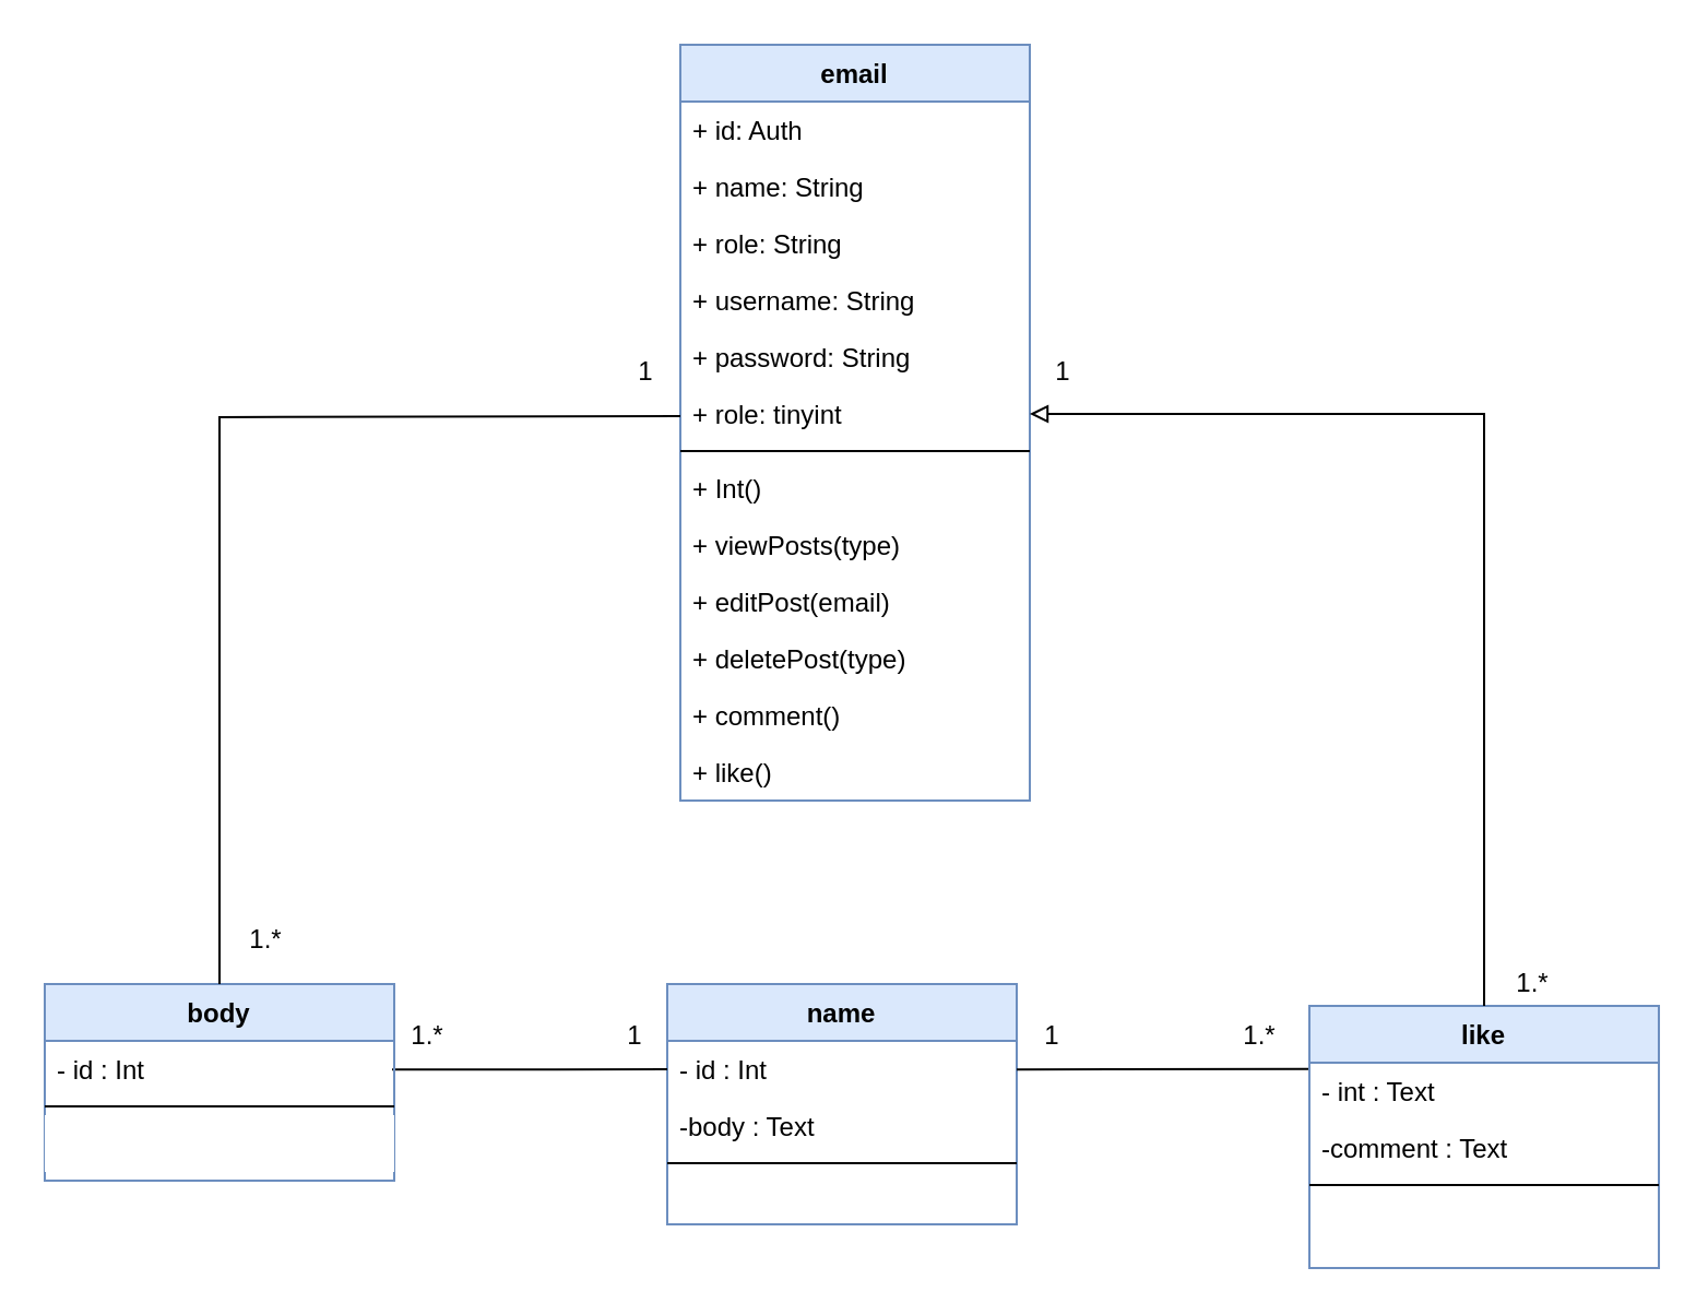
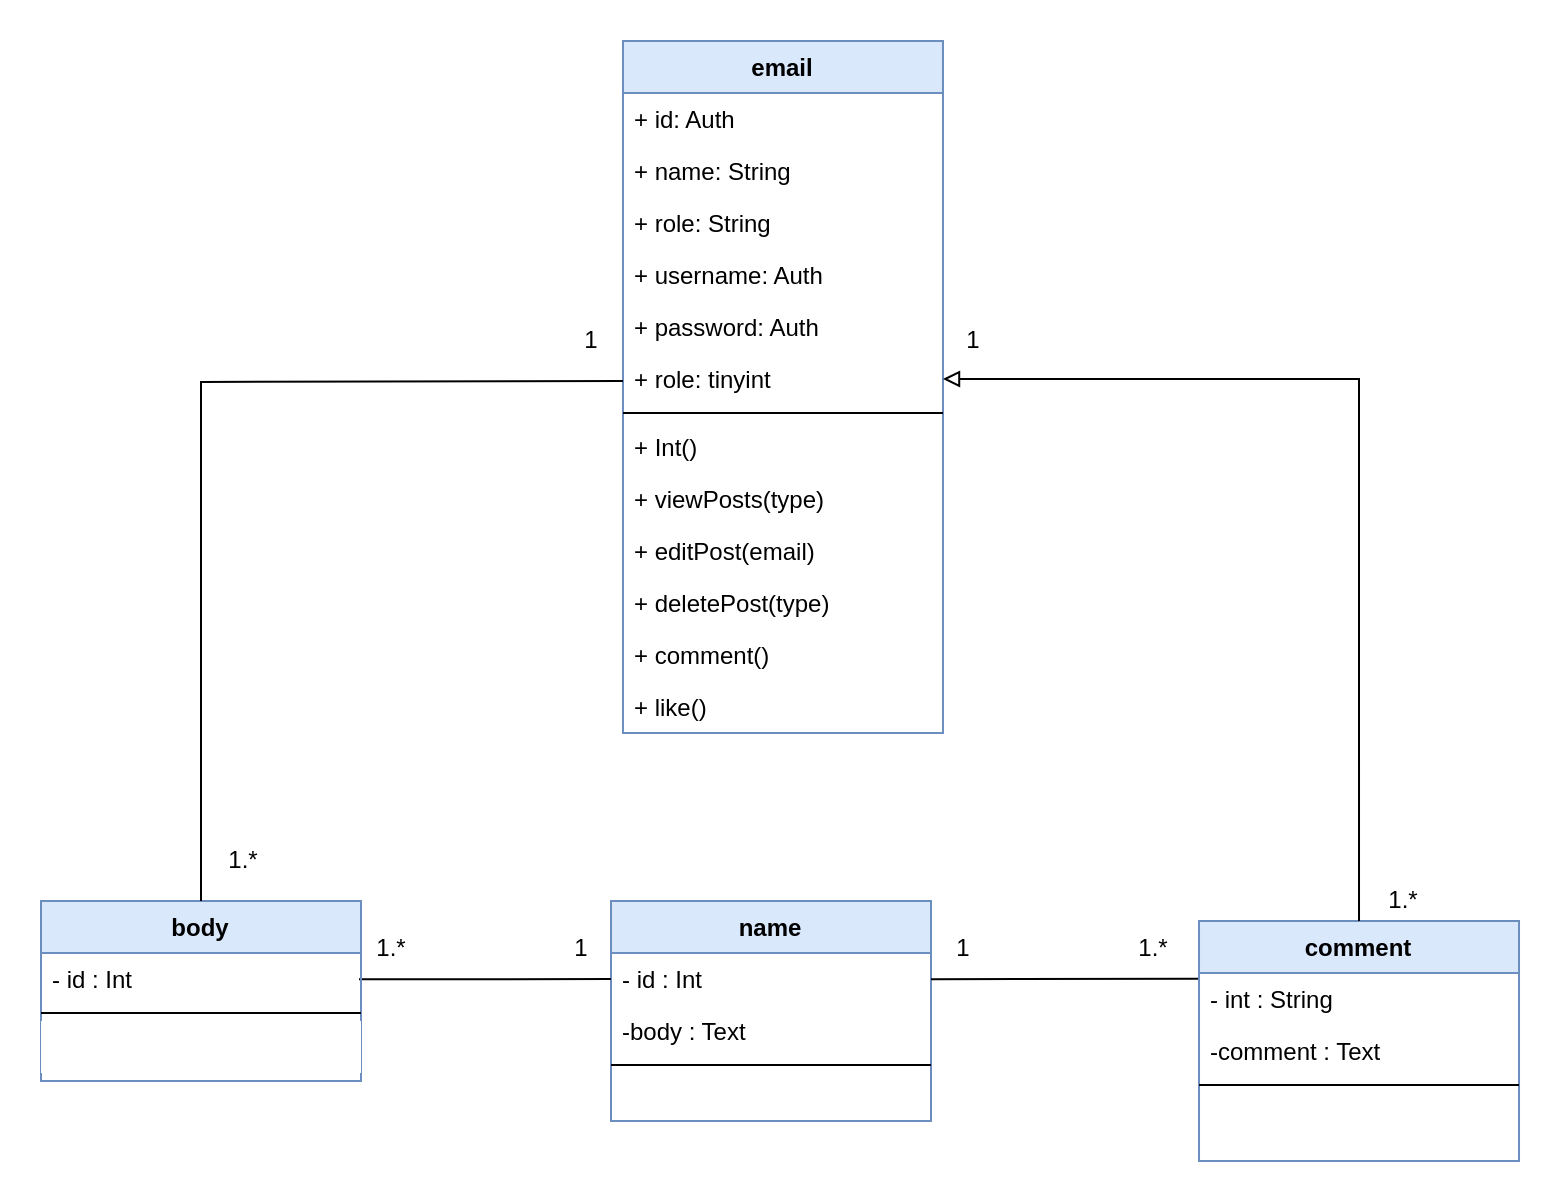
- <mxCell id="24" value="+ username: String" style="text;strokeColor=none;fillColor=none;align=left;verticalAlign=top;spacingLeft=4;spacingRight=4;overflow=hidden;rotatable=0;points=[[0,0.5],[1,0.5]];portConstraint=eastwest;" vertex="1" parent="20"><mxGeometry y="104" width="160" height="26" as="geometry" /></mxCell>
+ <mxCell id="24" value="+ username: Auth" style="text;strokeColor=none;fillColor=none;align=left;verticalAlign=top;spacingLeft=4;spacingRight=4;overflow=hidden;rotatable=0;points=[[0,0.5],[1,0.5]];portConstraint=eastwest;" vertex="1" parent="20"><mxGeometry y="104" width="160" height="26" as="geometry" /></mxCell>
- <mxCell id="25" value="+ password: String" style="text;strokeColor=none;fillColor=none;align=left;verticalAlign=top;spacingLeft=4;spacingRight=4;overflow=hidden;rotatable=0;points=[[0,0.5],[1,0.5]];portConstraint=eastwest;" vertex="1" parent="20"><mxGeometry y="130" width="160" height="26" as="geometry" /></mxCell>
+ <mxCell id="25" value="+ password: Auth" style="text;strokeColor=none;fillColor=none;align=left;verticalAlign=top;spacingLeft=4;spacingRight=4;overflow=hidden;rotatable=0;points=[[0,0.5],[1,0.5]];portConstraint=eastwest;" vertex="1" parent="20"><mxGeometry y="130" width="160" height="26" as="geometry" /></mxCell>
- <mxCell id="15" value="like" style="swimlane;fontStyle=1;align=center;verticalAlign=top;childLayout=stackLayout;horizontal=1;startSize=26;horizontalStack=0;resizeParent=1;resizeLast=0;collapsible=1;marginBottom=0;rounded=0;shadow=0;strokeWidth=1;fillColor=#dae8fc;strokeColor=#6c8ebf;" vertex="1" parent="1"><mxGeometry x="599.01" y="460" width="160" height="120" as="geometry"><mxRectangle x="130" y="380" width="160" height="26" as="alternateBounds" /></mxGeometry></mxCell>
+ <mxCell id="15" value="comment" style="swimlane;fontStyle=1;align=center;verticalAlign=top;childLayout=stackLayout;horizontal=1;startSize=26;horizontalStack=0;resizeParent=1;resizeLast=0;collapsible=1;marginBottom=0;rounded=0;shadow=0;strokeWidth=1;fillColor=#dae8fc;strokeColor=#6c8ebf;" vertex="1" parent="1"><mxGeometry x="599.01" y="460" width="160" height="120" as="geometry"><mxRectangle x="130" y="380" width="160" height="26" as="alternateBounds" /></mxGeometry></mxCell>
- <mxCell id="16" value="- int : Text" style="text;align=left;verticalAlign=top;spacingLeft=4;spacingRight=4;overflow=hidden;rotatable=0;points=[[0,0.5],[1,0.5]];portConstraint=eastwest;" vertex="1" parent="15"><mxGeometry y="26" width="160" height="26" as="geometry" /></mxCell>
+ <mxCell id="16" value="- int : String" style="text;align=left;verticalAlign=top;spacingLeft=4;spacingRight=4;overflow=hidden;rotatable=0;points=[[0,0.5],[1,0.5]];portConstraint=eastwest;" vertex="1" parent="15"><mxGeometry y="26" width="160" height="26" as="geometry" /></mxCell>
